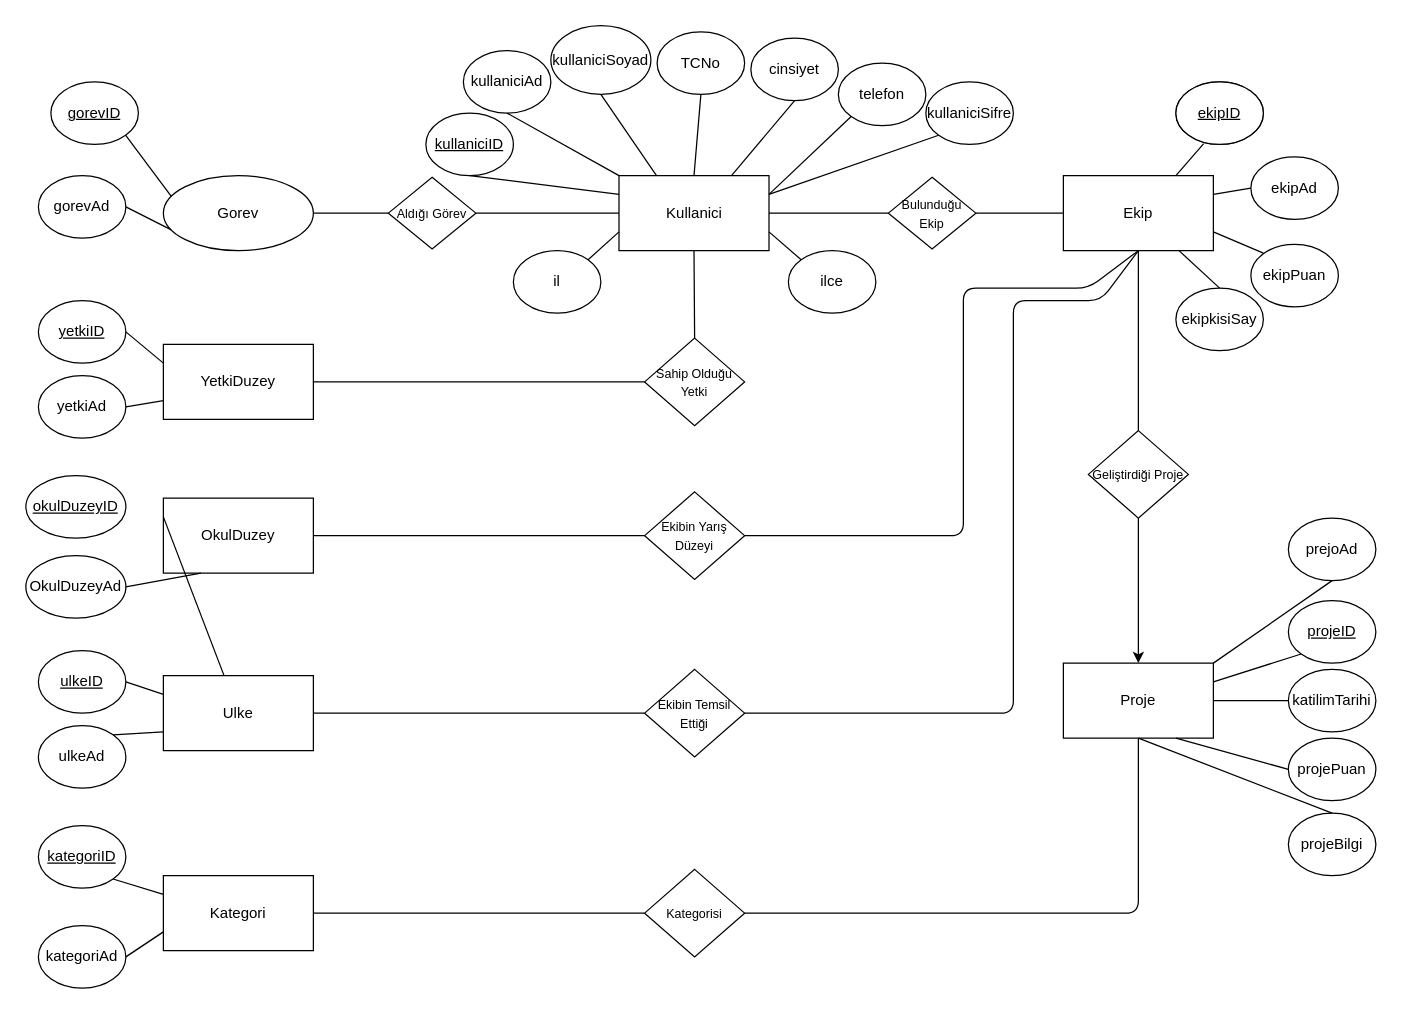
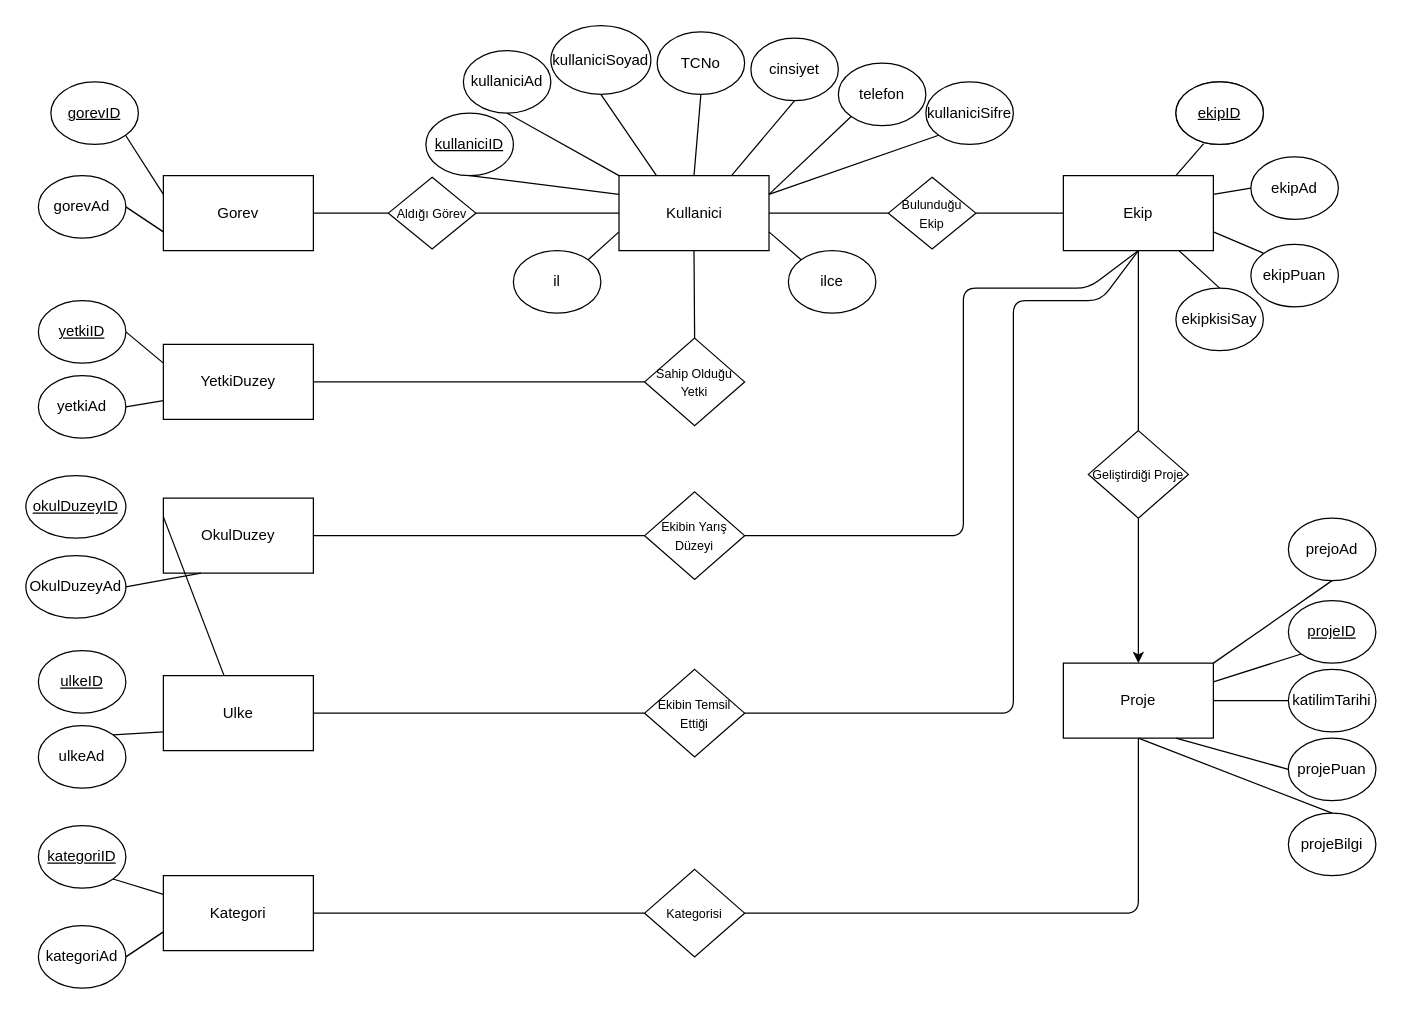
- <mxCell id="7" value="Gorev" style="ellipse;whiteSpace=wrap;html=1;" parent="1" vertex="1"><mxGeometry x="130" y="140" width="120" height="60" as="geometry" /></mxCell>
+ <mxCell id="7" value="Gorev" style="rounded=0;whiteSpace=wrap;html=1;" parent="1" vertex="1"><mxGeometry x="130" y="140" width="120" height="60" as="geometry" /></mxCell>
- <mxCell id="55" value="" style="endArrow=none;html=1;exitX=1;exitY=0.5;exitDx=0;exitDy=0;entryX=0;entryY=0.25;entryDx=0;entryDy=0;" parent="1" source="19" target="8" edge="1"><mxGeometry width="50" height="50" relative="1" as="geometry"><mxPoint x="-70" y="501" as="sourcePoint" /><mxPoint x="-230" y="391" as="targetPoint" /></mxGeometry></mxCell>
